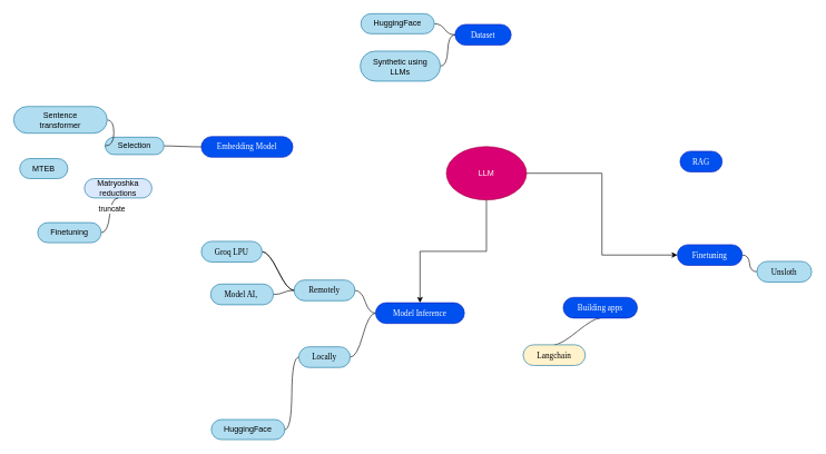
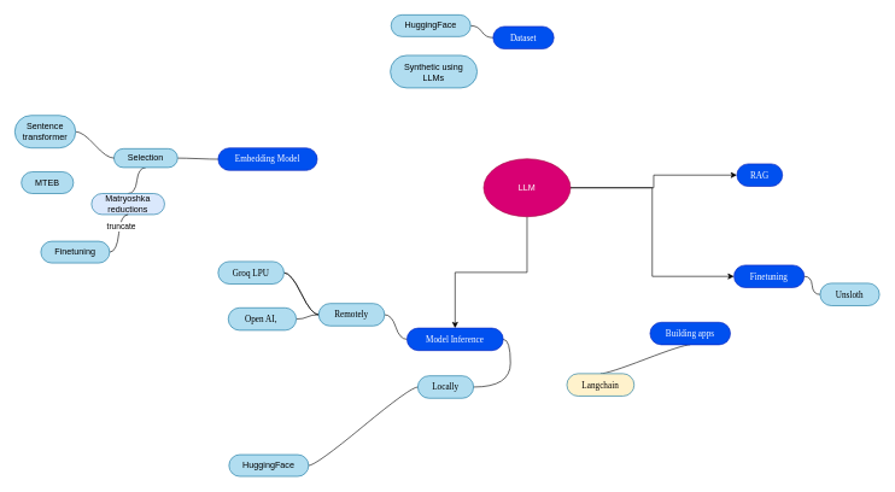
- <mxCell id="34" style="edgeStyle=entityRelationEdgeStyle;rounded=0;orthogonalLoop=1;jettySize=auto;html=1;startArrow=none;endArrow=none;segment=10;curved=1;sourcePerimeterSpacing=0;targetPerimeterSpacing=0;entryX=1;entryY=0.5;entryDx=0;entryDy=0;" parent="1" source="35" target="37" edge="1"><mxGeometry relative="1" as="geometry" /></mxCell>
- <mxCell id="12" value="Sentence&lt;div&gt;transformer&lt;/div&gt;" style="whiteSpace=wrap;html=1;rounded=1;arcSize=50;align=center;verticalAlign=middle;strokeWidth=1;autosize=1;spacing=4;treeFolding=1;treeMoving=1;newEdgeStyle={&quot;edgeStyle&quot;:&quot;entityRelationEdgeStyle&quot;,&quot;startArrow&quot;:&quot;none&quot;,&quot;endArrow&quot;:&quot;none&quot;,&quot;segment&quot;:10,&quot;curved&quot;:1,&quot;sourcePerimeterSpacing&quot;:0,&quot;targetPerimeterSpacing&quot;:0};fillColor=#b1ddf0;strokeColor=#10739e;" parent="1" vertex="1"><mxGeometry x="20" y="159" width="140" height="40" as="geometry" /></mxCell>
+ <mxCell id="12" value="Sentence&lt;div&gt;transformer&lt;/div&gt;" style="whiteSpace=wrap;html=1;rounded=1;arcSize=50;align=center;verticalAlign=middle;strokeWidth=1;autosize=1;spacing=4;treeFolding=1;treeMoving=1;newEdgeStyle={&quot;edgeStyle&quot;:&quot;entityRelationEdgeStyle&quot;,&quot;startArrow&quot;:&quot;none&quot;,&quot;endArrow&quot;:&quot;none&quot;,&quot;segment&quot;:10,&quot;curved&quot;:1,&quot;sourcePerimeterSpacing&quot;:0,&quot;targetPerimeterSpacing&quot;:0};fillColor=#b1ddf0;strokeColor=#10739e;" parent="1" vertex="1"><mxGeometry x="20" y="159" width="84" height="45" as="geometry" /></mxCell>
+ <mxCell id="2" style="edgeStyle=orthogonalEdgeStyle;rounded=0;orthogonalLoop=1;jettySize=auto;html=1;entryX=0;entryY=0.5;entryDx=0;entryDy=0;" parent="1" source="5" target="6" edge="1"><mxGeometry relative="1" as="geometry" /></mxCell>
+ <mxCell id="9" style="edgeStyle=entityRelationEdgeStyle;rounded=0;orthogonalLoop=1;jettySize=auto;html=1;startArrow=none;endArrow=none;segment=10;curved=1;sourcePerimeterSpacing=0;targetPerimeterSpacing=0;exitX=0.5;exitY=1;exitDx=0;exitDy=0;entryX=0.5;entryY=0;entryDx=0;entryDy=0;" parent="1" source="10" target="14" edge="1"><mxGeometry relative="1" as="geometry" /></mxCell>
- <mxCell id="32" value="&lt;font face=&quot;Comic Sans MS&quot;&gt;Model AI,&amp;nbsp;&lt;/font&gt;" style="whiteSpace=wrap;html=1;rounded=1;arcSize=50;align=center;verticalAlign=middle;strokeWidth=1;autosize=1;spacing=4;treeFolding=1;treeMoving=1;newEdgeStyle={&quot;edgeStyle&quot;:&quot;entityRelationEdgeStyle&quot;,&quot;startArrow&quot;:&quot;none&quot;,&quot;endArrow&quot;:&quot;none&quot;,&quot;segment&quot;:10,&quot;curved&quot;:1,&quot;sourcePerimeterSpacing&quot;:0,&quot;targetPerimeterSpacing&quot;:0};fillColor=#b1ddf0;strokeColor=#10739e;" parent="1" vertex="1"><mxGeometry x="315" y="425" width="94" height="31" as="geometry" /></mxCell>
+ <mxCell id="32" value="&lt;font face=&quot;Comic Sans MS&quot;&gt;Open AI,&amp;nbsp;&lt;/font&gt;" style="whiteSpace=wrap;html=1;rounded=1;arcSize=50;align=center;verticalAlign=middle;strokeWidth=1;autosize=1;spacing=4;treeFolding=1;treeMoving=1;newEdgeStyle={&quot;edgeStyle&quot;:&quot;entityRelationEdgeStyle&quot;,&quot;startArrow&quot;:&quot;none&quot;,&quot;endArrow&quot;:&quot;none&quot;,&quot;segment&quot;:10,&quot;curved&quot;:1,&quot;sourcePerimeterSpacing&quot;:0,&quot;targetPerimeterSpacing&quot;:0};fillColor=#b1ddf0;strokeColor=#10739e;" parent="1" vertex="1"><mxGeometry x="315" y="425" width="94" height="31" as="geometry" /></mxCell>
- <mxCell id="39" value="&lt;font face=&quot;Comic Sans MS&quot;&gt;Building apps&lt;/font&gt;" style="whiteSpace=wrap;html=1;rounded=1;arcSize=50;align=center;verticalAlign=middle;strokeWidth=1;autosize=1;spacing=4;treeFolding=1;treeMoving=1;newEdgeStyle={&quot;edgeStyle&quot;:&quot;entityRelationEdgeStyle&quot;,&quot;startArrow&quot;:&quot;none&quot;,&quot;endArrow&quot;:&quot;none&quot;,&quot;segment&quot;:10,&quot;curved&quot;:1,&quot;sourcePerimeterSpacing&quot;:0,&quot;targetPerimeterSpacing&quot;:0};fillColor=#0050ef;strokeColor=#001DBC;fontColor=#ffffff;" parent="1" vertex="1"><mxGeometry x="843" y="445" width="111" height="31" as="geometry" /></mxCell>
+ <mxCell id="39" value="&lt;font face=&quot;Comic Sans MS&quot;&gt;Building apps&lt;/font&gt;" style="whiteSpace=wrap;html=1;rounded=1;arcSize=50;align=center;verticalAlign=middle;strokeWidth=1;autosize=1;spacing=4;treeFolding=1;treeMoving=1;newEdgeStyle={&quot;edgeStyle&quot;:&quot;entityRelationEdgeStyle&quot;,&quot;startArrow&quot;:&quot;none&quot;,&quot;endArrow&quot;:&quot;none&quot;,&quot;segment&quot;:10,&quot;curved&quot;:1,&quot;sourcePerimeterSpacing&quot;:0,&quot;targetPerimeterSpacing&quot;:0};fillColor=#0050ef;strokeColor=#001DBC;fontColor=#ffffff;" parent="1" vertex="1"><mxGeometry x="898" y="445" width="111" height="31" as="geometry" /></mxCell>
- <mxCell id="24" value="&lt;font face=&quot;Comic Sans MS&quot;&gt;Locally&lt;/font&gt;" style="whiteSpace=wrap;html=1;rounded=1;arcSize=50;align=center;verticalAlign=middle;strokeWidth=1;autosize=1;spacing=4;treeFolding=1;treeMoving=1;newEdgeStyle={&quot;edgeStyle&quot;:&quot;entityRelationEdgeStyle&quot;,&quot;startArrow&quot;:&quot;none&quot;,&quot;endArrow&quot;:&quot;none&quot;,&quot;segment&quot;:10,&quot;curved&quot;:1,&quot;sourcePerimeterSpacing&quot;:0,&quot;targetPerimeterSpacing&quot;:0};fillColor=#b1ddf0;strokeColor=#10739e;" parent="1" vertex="1"><mxGeometry x="447" y="519" width="77" height="31" as="geometry" /></mxCell>
+ <mxCell id="24" value="&lt;font face=&quot;Comic Sans MS&quot;&gt;Locally&lt;/font&gt;" style="whiteSpace=wrap;html=1;rounded=1;arcSize=50;align=center;verticalAlign=middle;strokeWidth=1;autosize=1;spacing=4;treeFolding=1;treeMoving=1;newEdgeStyle={&quot;edgeStyle&quot;:&quot;entityRelationEdgeStyle&quot;,&quot;startArrow&quot;:&quot;none&quot;,&quot;endArrow&quot;:&quot;none&quot;,&quot;segment&quot;:10,&quot;curved&quot;:1,&quot;sourcePerimeterSpacing&quot;:0,&quot;targetPerimeterSpacing&quot;:0};fillColor=#b1ddf0;strokeColor=#10739e;" parent="1" vertex="1"><mxGeometry x="577" y="519" width="77" height="31" as="geometry" /></mxCell>
